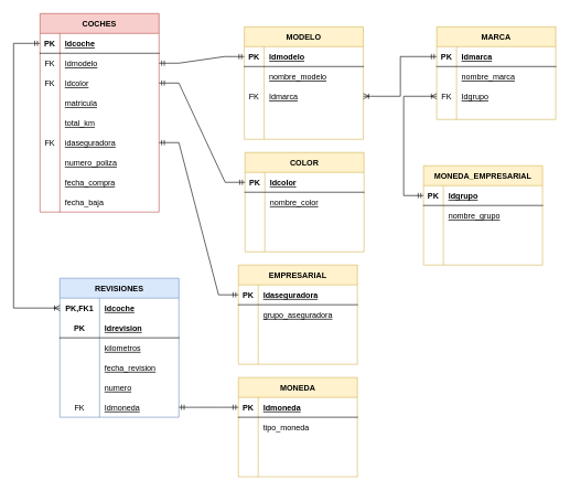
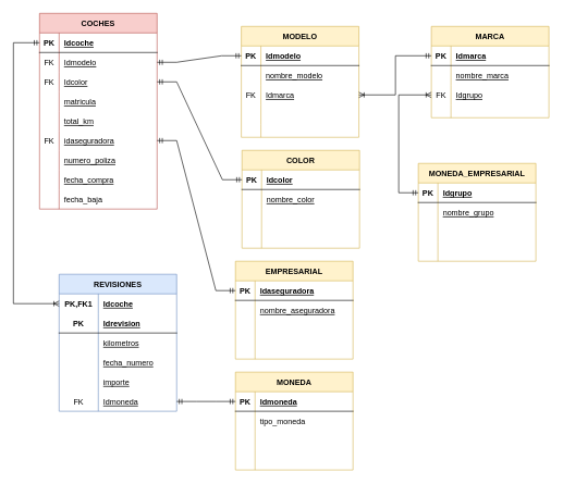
- <mxCell id="91" value="grupo_aseguradora" style="shape=partialRectangle;connectable=0;fillColor=none;top=0;left=0;bottom=0;right=0;align=left;spacingLeft=6;overflow=hidden;fontStyle=4" parent="89" vertex="1"><mxGeometry x="30" width="150" height="30" as="geometry"><mxRectangle width="150" height="30" as="alternateBounds" /></mxGeometry></mxCell>
+ <mxCell id="91" value="nombre_aseguradora" style="shape=partialRectangle;connectable=0;fillColor=none;top=0;left=0;bottom=0;right=0;align=left;spacingLeft=6;overflow=hidden;fontStyle=4" parent="89" vertex="1"><mxGeometry x="30" width="150" height="30" as="geometry"><mxRectangle width="150" height="30" as="alternateBounds" /></mxGeometry></mxCell>
- <mxCell id="110" value="fecha_revision" style="shape=partialRectangle;connectable=0;fillColor=none;top=0;left=0;bottom=0;right=0;align=left;spacingLeft=6;overflow=hidden;fontStyle=4" parent="108" vertex="1"><mxGeometry x="60" width="120" height="30" as="geometry"><mxRectangle width="120" height="30" as="alternateBounds" /></mxGeometry></mxCell>
+ <mxCell id="110" value="fecha_numero" style="shape=partialRectangle;connectable=0;fillColor=none;top=0;left=0;bottom=0;right=0;align=left;spacingLeft=6;overflow=hidden;fontStyle=4" parent="108" vertex="1"><mxGeometry x="60" width="120" height="30" as="geometry"><mxRectangle width="120" height="30" as="alternateBounds" /></mxGeometry></mxCell>
- <mxCell id="113" value="numero" style="shape=partialRectangle;connectable=0;fillColor=none;top=0;left=0;bottom=0;right=0;align=left;spacingLeft=6;overflow=hidden;fontStyle=4" parent="111" vertex="1"><mxGeometry x="60" width="120" height="30" as="geometry"><mxRectangle width="120" height="30" as="alternateBounds" /></mxGeometry></mxCell>
+ <mxCell id="113" value="importe" style="shape=partialRectangle;connectable=0;fillColor=none;top=0;left=0;bottom=0;right=0;align=left;spacingLeft=6;overflow=hidden;fontStyle=4" parent="111" vertex="1"><mxGeometry x="60" width="120" height="30" as="geometry"><mxRectangle width="120" height="30" as="alternateBounds" /></mxGeometry></mxCell>
